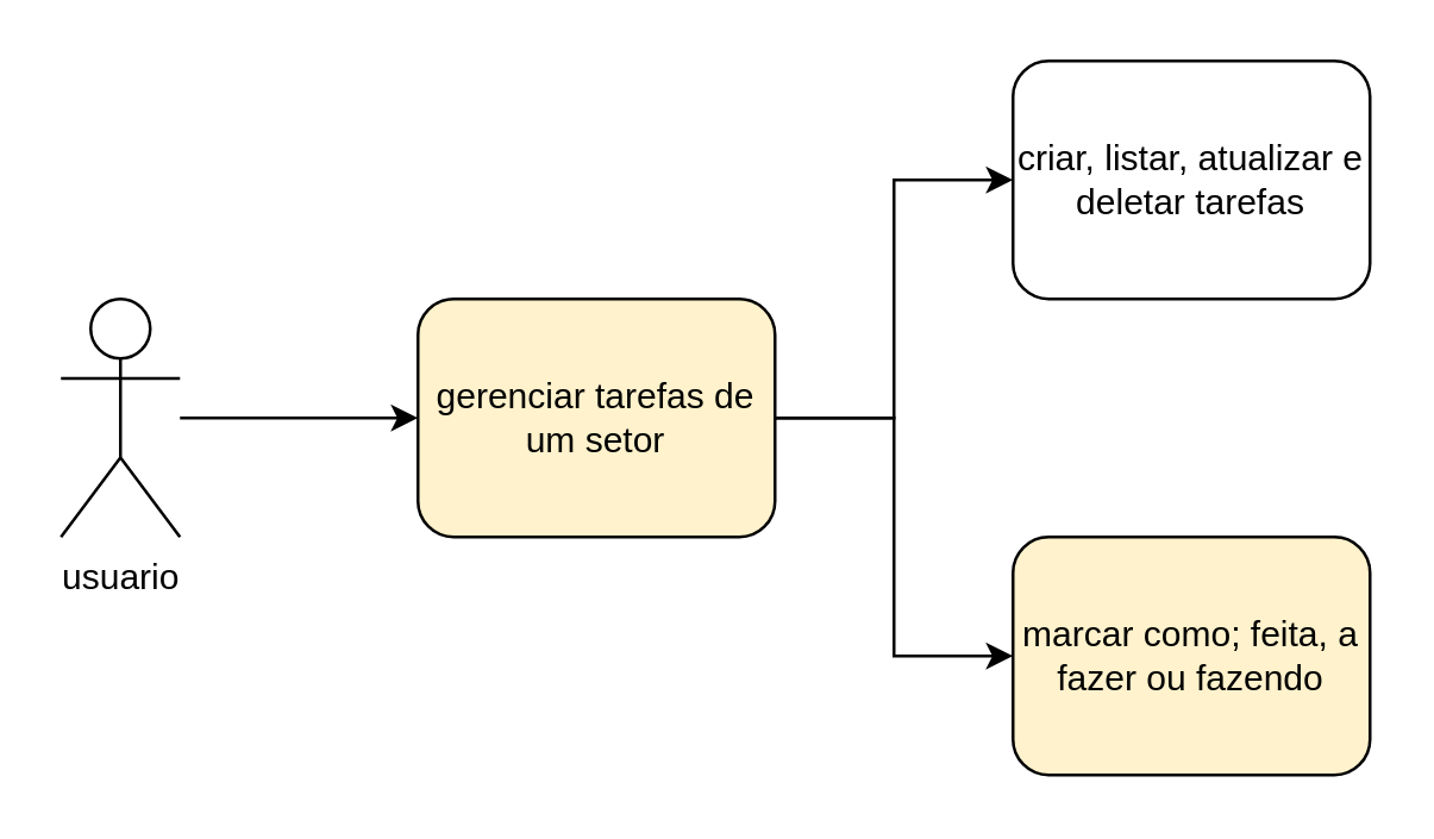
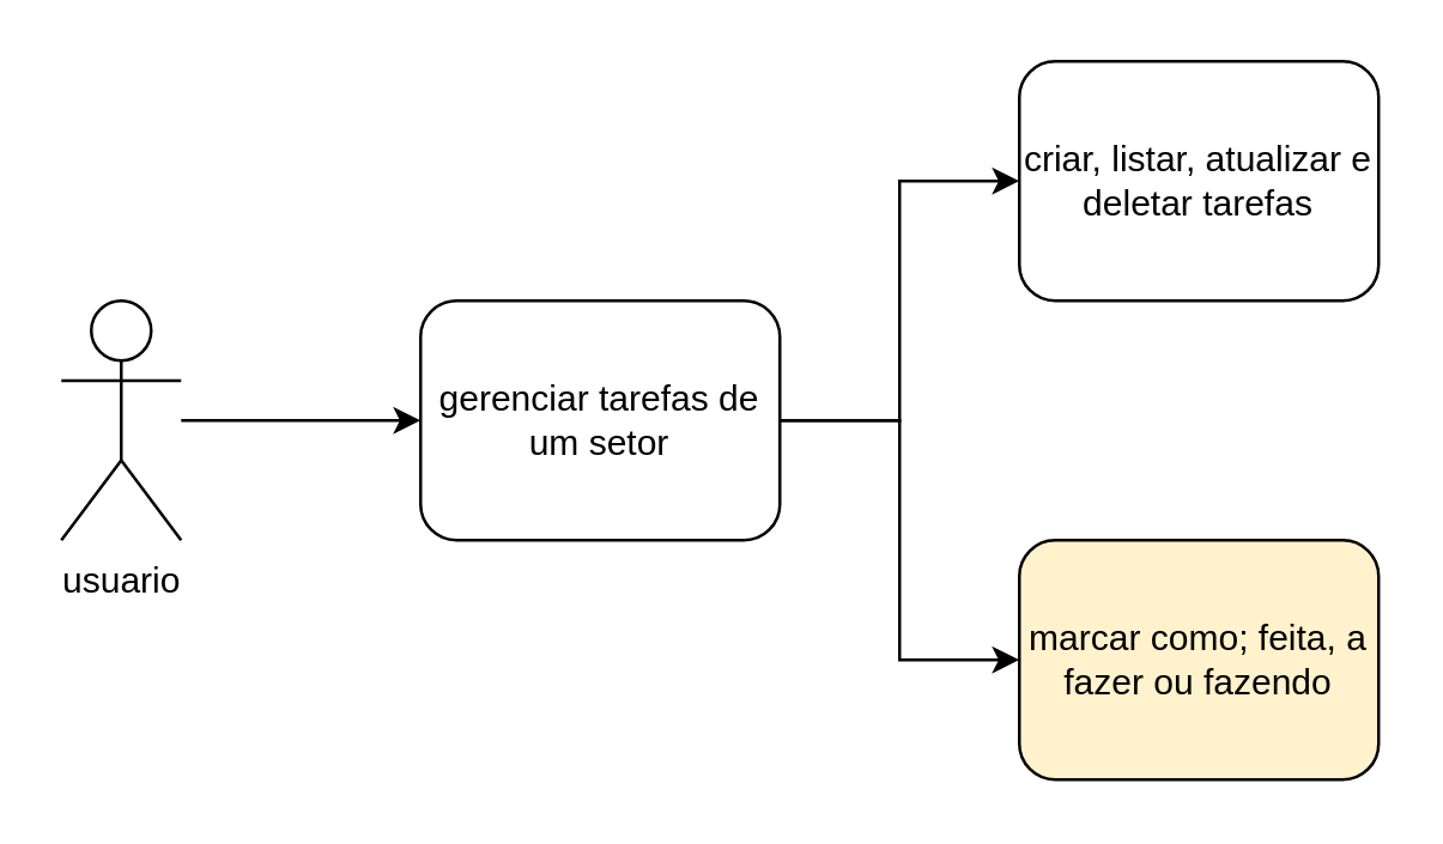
- <mxCell id="4" value="gerenciar tarefas de um setor" style="rounded=1;whiteSpace=wrap;html=1;fillColor=#fff2cc;" vertex="1" parent="1"><mxGeometry x="140" y="100" width="120" height="80" as="geometry" /></mxCell>
+ <mxCell id="4" value="gerenciar tarefas de um setor" style="rounded=1;whiteSpace=wrap;html=1;" vertex="1" parent="1"><mxGeometry x="140" y="100" width="120" height="80" as="geometry" /></mxCell>
